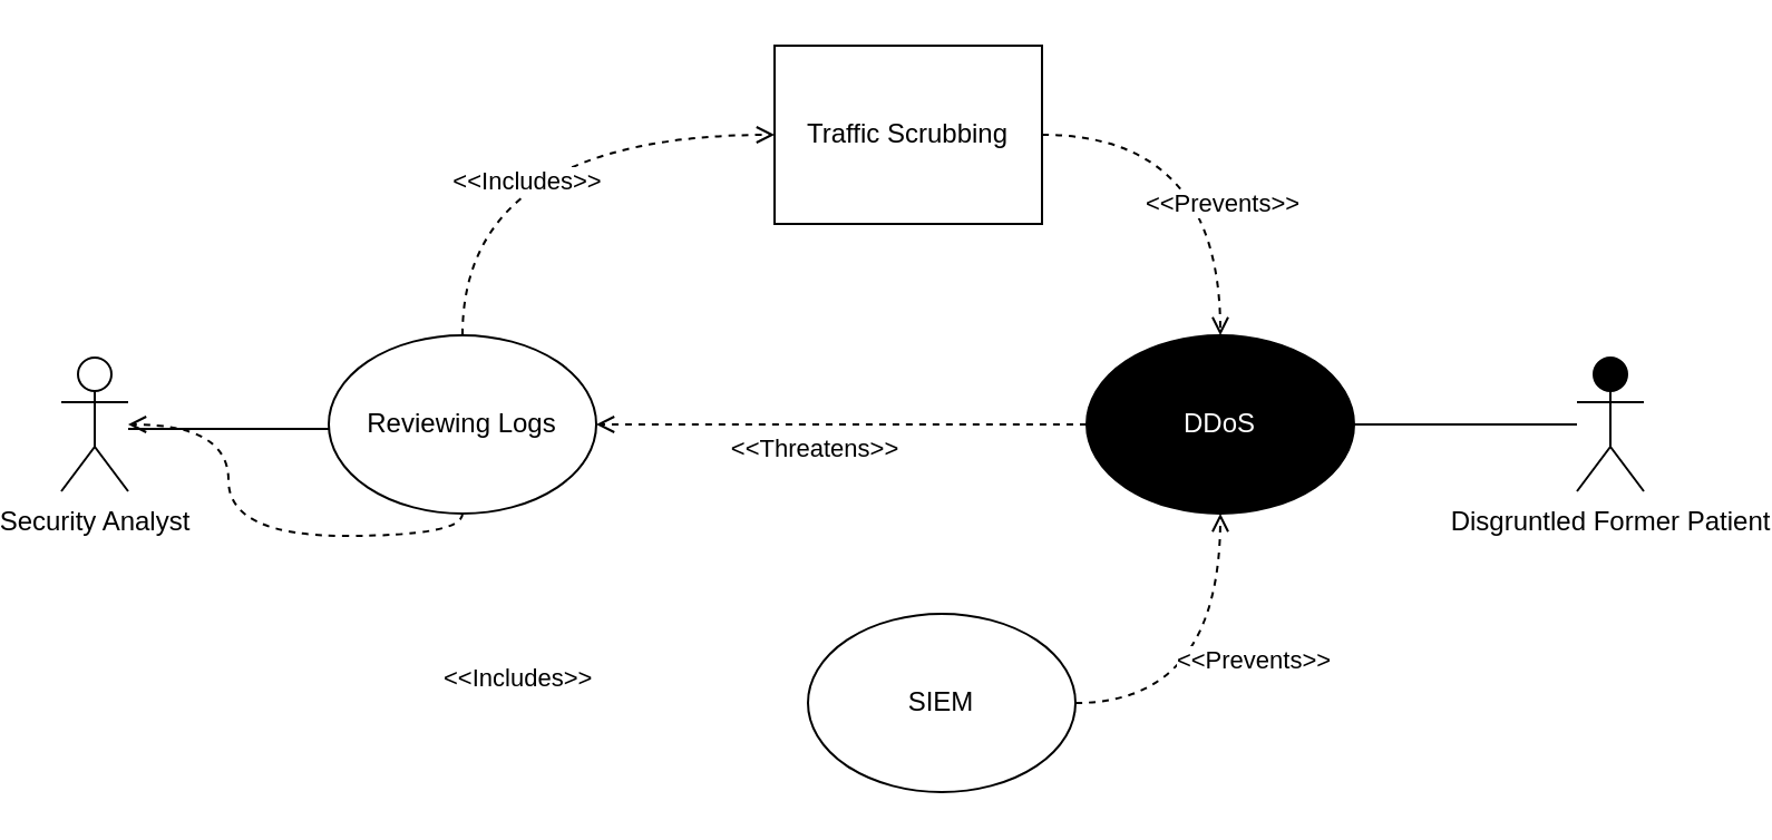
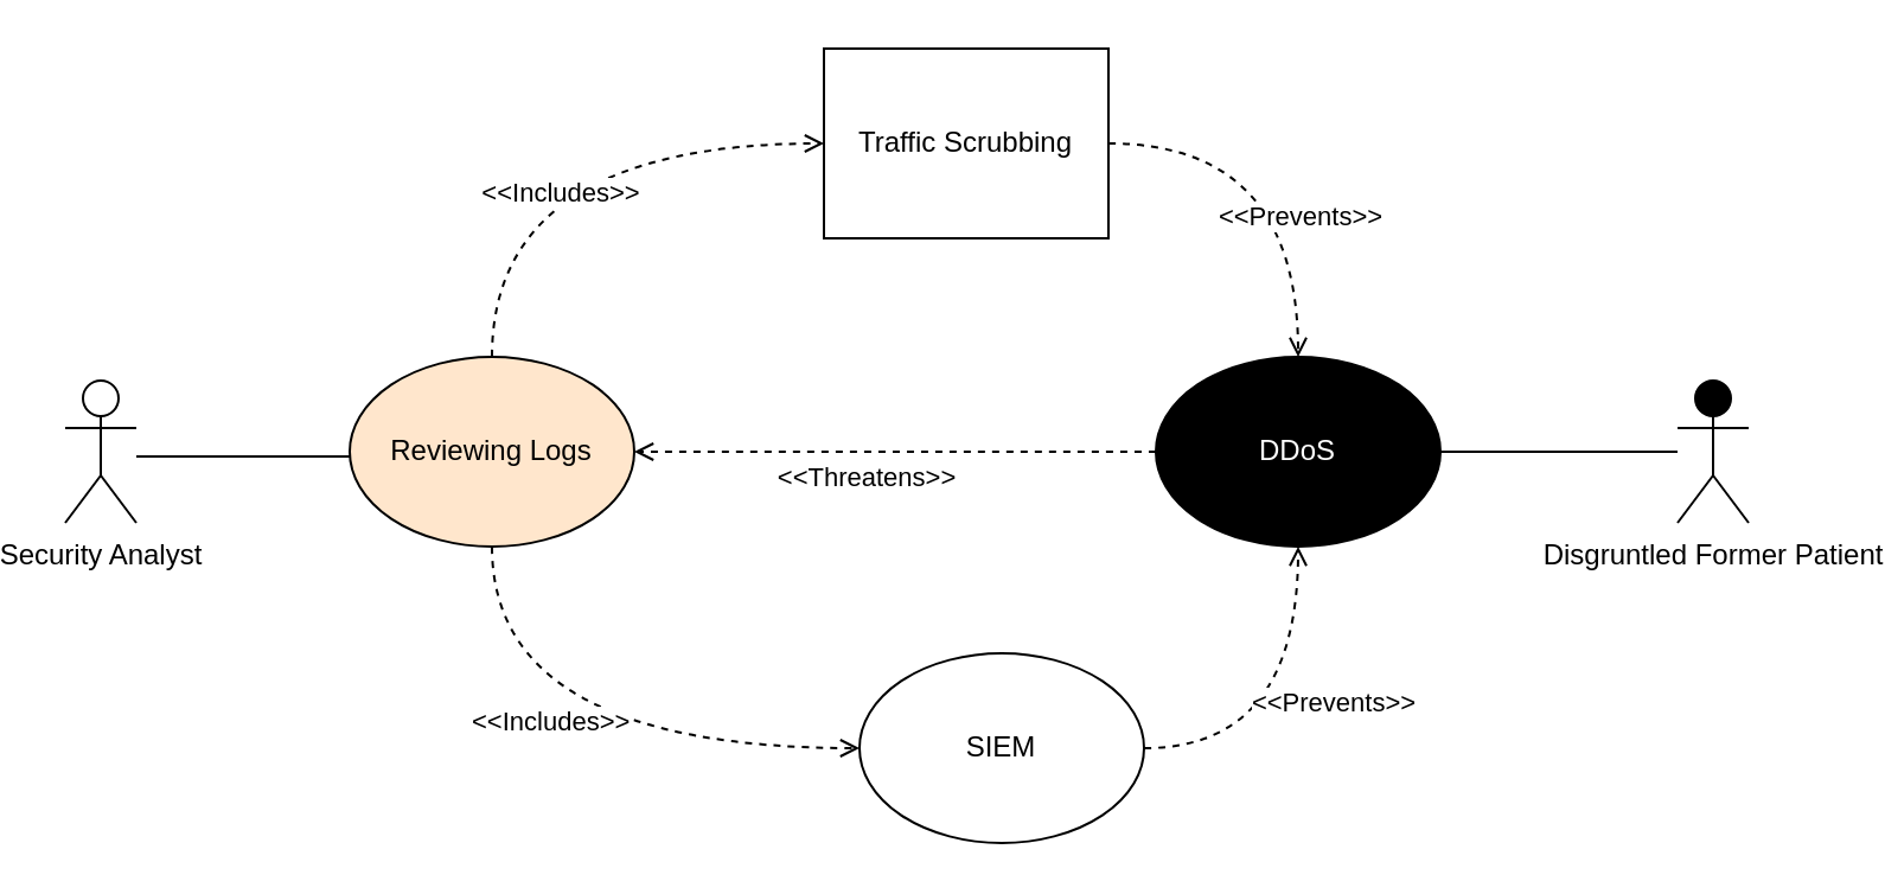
- <mxCell id="5" value="Reviewing Logs" style="ellipse;whiteSpace=wrap;html=1;fillColor=#FFFFFF;" parent="1" vertex="1"><mxGeometry x="140" y="150" width="120" height="80" as="geometry" /></mxCell>
+ <mxCell id="5" value="Reviewing Logs" style="ellipse;whiteSpace=wrap;html=1;fillColor=#ffe6cc;" parent="1" vertex="1"><mxGeometry x="140" y="150" width="120" height="80" as="geometry" /></mxCell>
- <mxCell id="7" value="" style="endArrow=open;dashed=1;html=1;edgeStyle=orthogonalEdgeStyle;curved=1;endFill=0;strokeWidth=1;exitX=0.5;exitY=1;exitDx=0;exitDy=0;" parent="1" source="5" target="2" edge="1"><mxGeometry width="50" height="50" relative="1" as="geometry"><mxPoint x="120" y="320" as="sourcePoint" /><mxPoint x="110" y="300" as="targetPoint" /></mxGeometry></mxCell>
+ <mxCell id="7" value="" style="endArrow=open;dashed=1;html=1;entryX=0;entryY=0.5;entryDx=0;entryDy=0;edgeStyle=orthogonalEdgeStyle;curved=1;endFill=0;strokeWidth=1;exitX=0.5;exitY=1;exitDx=0;exitDy=0;" parent="1" source="5" target="6" edge="1"><mxGeometry width="50" height="50" relative="1" as="geometry"><mxPoint x="120" y="320" as="sourcePoint" /><mxPoint x="110" y="300" as="targetPoint" /></mxGeometry></mxCell>
